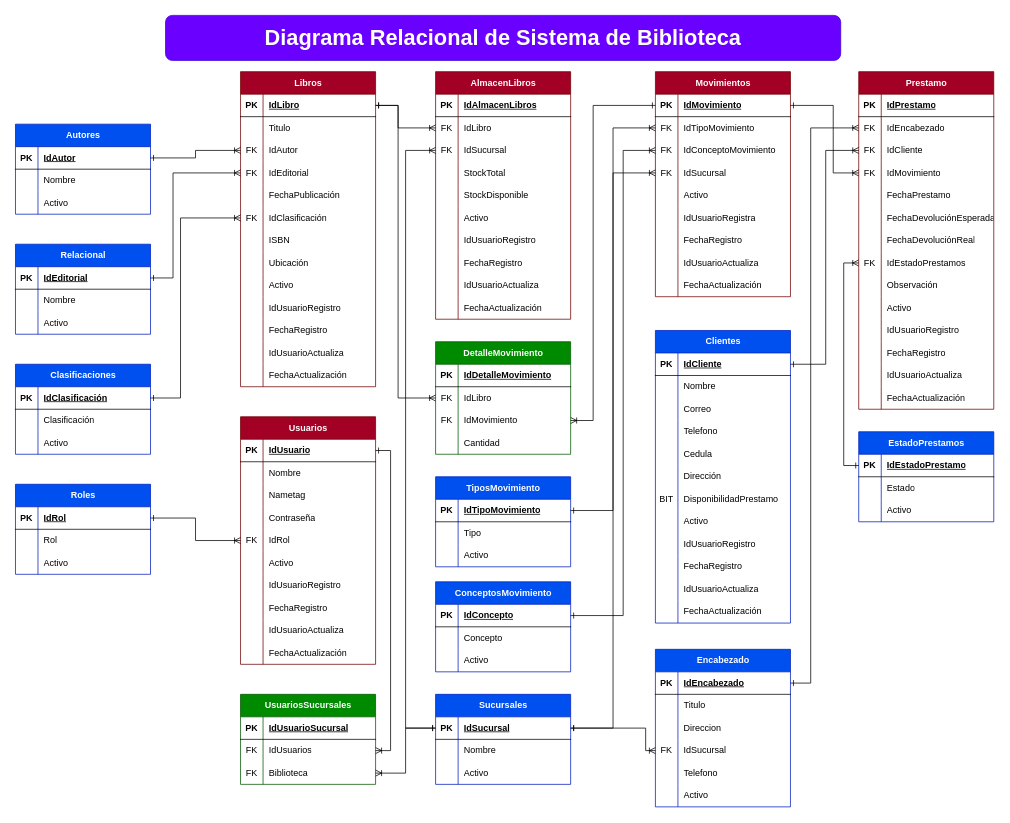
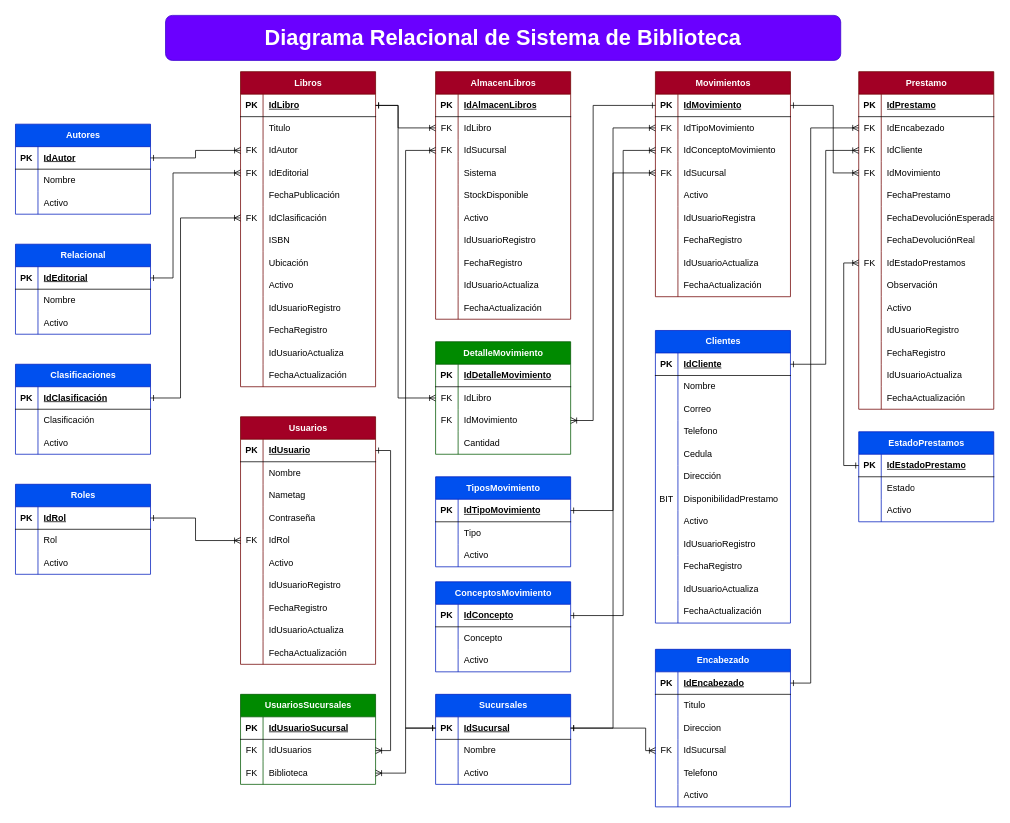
- <mxCell id="239" value="StockTotal" style="shape=partialRectangle;connectable=0;fillColor=none;top=0;left=0;bottom=0;right=0;align=left;spacingLeft=6;overflow=hidden;whiteSpace=wrap;html=1;" parent="237" vertex="1"><mxGeometry x="30" width="150" height="30" as="geometry"><mxRectangle width="150" height="30" as="alternateBounds" /></mxGeometry></mxCell>
+ <mxCell id="239" value="Sistema" style="shape=partialRectangle;connectable=0;fillColor=none;top=0;left=0;bottom=0;right=0;align=left;spacingLeft=6;overflow=hidden;whiteSpace=wrap;html=1;" parent="237" vertex="1"><mxGeometry x="30" width="150" height="30" as="geometry"><mxRectangle width="150" height="30" as="alternateBounds" /></mxGeometry></mxCell>
